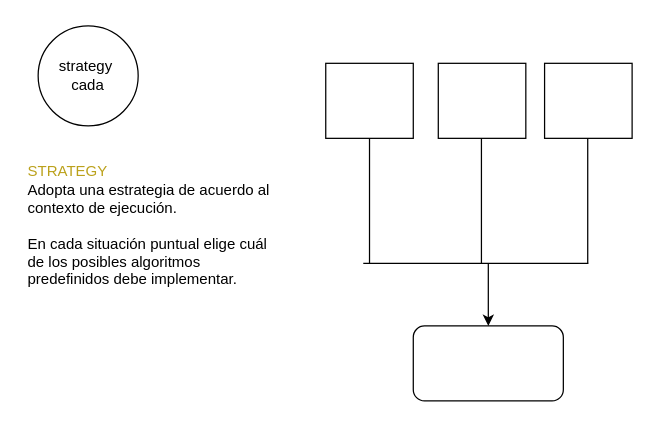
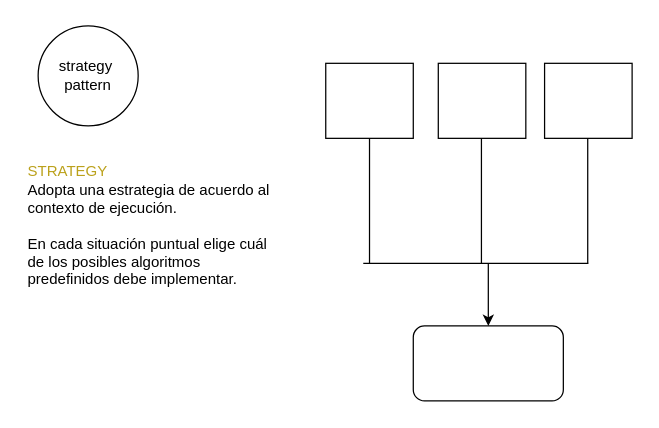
- <mxCell id="2" value="strategy&amp;nbsp;&lt;br&gt;cada" style="ellipse;whiteSpace=wrap;html=1;aspect=fixed;" vertex="1" parent="1"><mxGeometry x="30" y="20" width="80" height="80" as="geometry" /></mxCell>
+ <mxCell id="2" value="strategy&amp;nbsp;&lt;br&gt;pattern" style="ellipse;whiteSpace=wrap;html=1;aspect=fixed;" vertex="1" parent="1"><mxGeometry x="30" y="20" width="80" height="80" as="geometry" /></mxCell>
